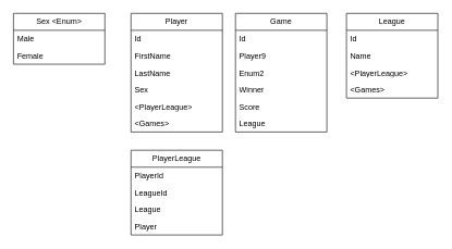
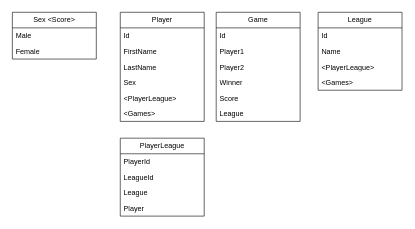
- <mxCell id="9" value="Sex &amp;lt;Enum&amp;gt;" style="swimlane;fontStyle=0;childLayout=stackLayout;horizontal=1;startSize=26;fillColor=none;horizontalStack=0;resizeParent=1;resizeParentMax=0;resizeLast=0;collapsible=1;marginBottom=0;whiteSpace=wrap;html=1;" vertex="1" parent="1"><mxGeometry x="20" y="20" width="140" height="78" as="geometry" /></mxCell>
+ <mxCell id="9" value="Sex &amp;lt;Score&amp;gt;" style="swimlane;fontStyle=0;childLayout=stackLayout;horizontal=1;startSize=26;fillColor=none;horizontalStack=0;resizeParent=1;resizeParentMax=0;resizeLast=0;collapsible=1;marginBottom=0;whiteSpace=wrap;html=1;" vertex="1" parent="1"><mxGeometry x="20" y="20" width="140" height="78" as="geometry" /></mxCell>
- <mxCell id="14" value="Player9" style="text;strokeColor=none;fillColor=none;align=left;verticalAlign=top;spacingLeft=4;spacingRight=4;overflow=hidden;rotatable=0;points=[[0,0.5],[1,0.5]];portConstraint=eastwest;whiteSpace=wrap;html=1;" vertex="1" parent="12"><mxGeometry y="52" width="140" height="26" as="geometry" /></mxCell>
+ <mxCell id="14" value="Player1" style="text;strokeColor=none;fillColor=none;align=left;verticalAlign=top;spacingLeft=4;spacingRight=4;overflow=hidden;rotatable=0;points=[[0,0.5],[1,0.5]];portConstraint=eastwest;whiteSpace=wrap;html=1;" vertex="1" parent="12"><mxGeometry y="52" width="140" height="26" as="geometry" /></mxCell>
- <mxCell id="15" value="Enum2" style="text;strokeColor=none;fillColor=none;align=left;verticalAlign=top;spacingLeft=4;spacingRight=4;overflow=hidden;rotatable=0;points=[[0,0.5],[1,0.5]];portConstraint=eastwest;whiteSpace=wrap;html=1;" vertex="1" parent="12"><mxGeometry y="78" width="140" height="26" as="geometry" /></mxCell>
+ <mxCell id="15" value="Player2" style="text;strokeColor=none;fillColor=none;align=left;verticalAlign=top;spacingLeft=4;spacingRight=4;overflow=hidden;rotatable=0;points=[[0,0.5],[1,0.5]];portConstraint=eastwest;whiteSpace=wrap;html=1;" vertex="1" parent="12"><mxGeometry y="78" width="140" height="26" as="geometry" /></mxCell>
